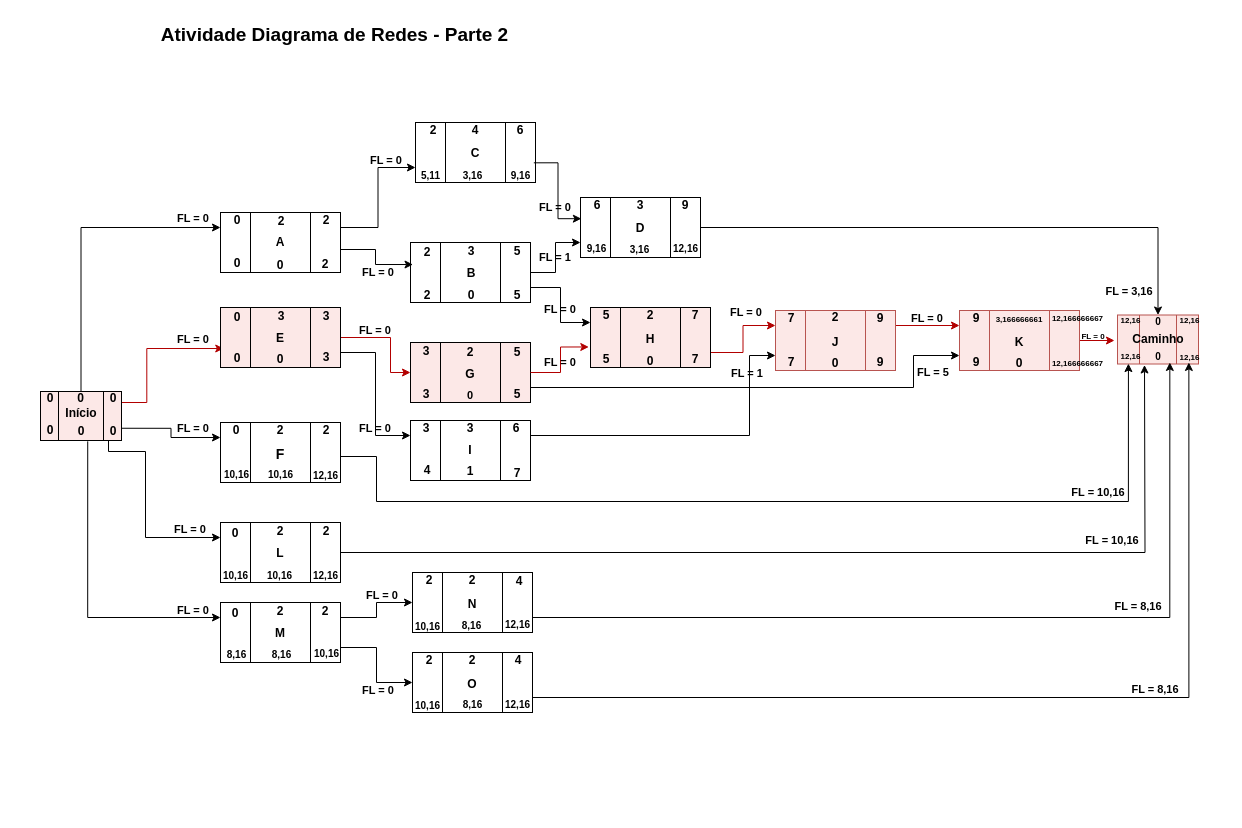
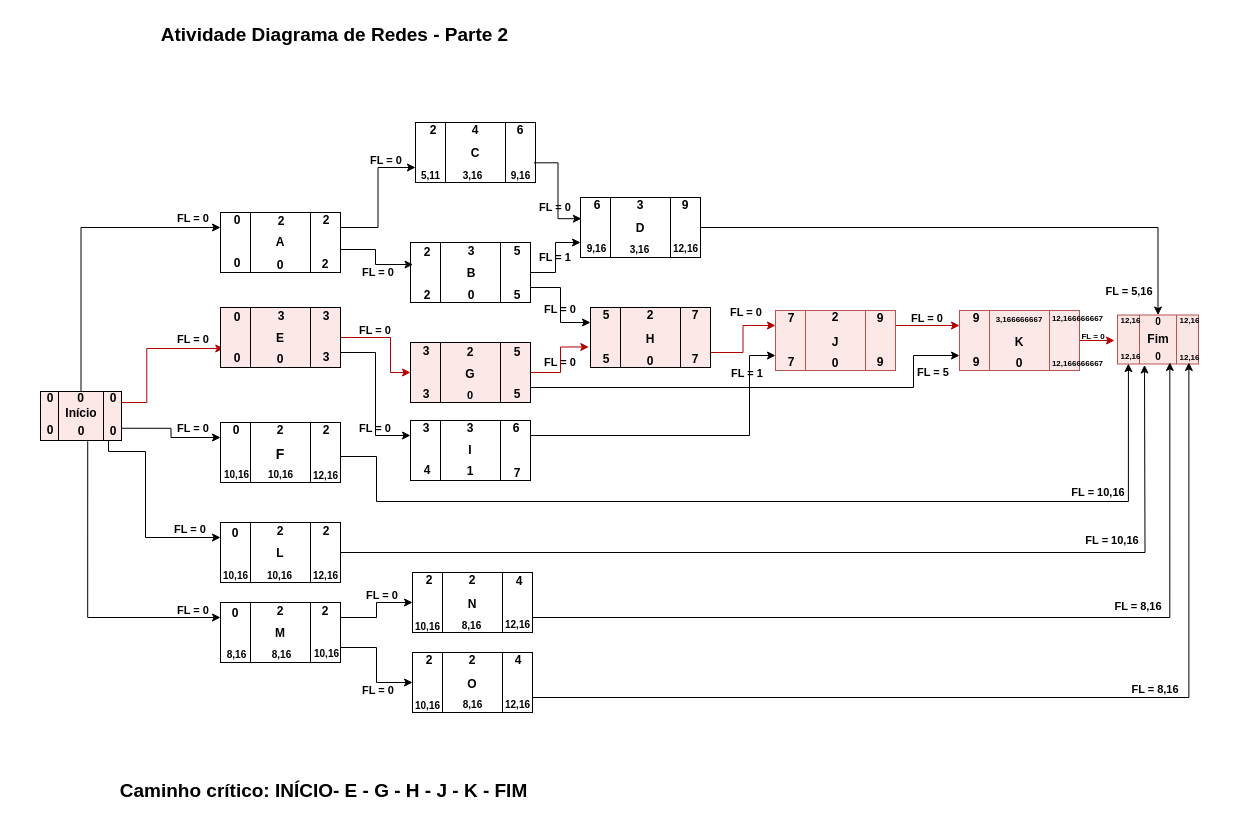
- <mxCell id="184" value="&lt;b style=&quot;font-size: 11px;&quot;&gt;FL = 3,16&lt;br&gt;&lt;/b&gt;" style="text;html=1;align=center;verticalAlign=middle;whiteSpace=wrap;rounded=0;fontSize=11;" vertex="1" parent="1"><mxGeometry x="1099" y="276" width="60" height="30" as="geometry" /></mxCell>
+ <mxCell id="184" value="&lt;b style=&quot;font-size: 11px;&quot;&gt;FL = 5,16&lt;br&gt;&lt;/b&gt;" style="text;html=1;align=center;verticalAlign=middle;whiteSpace=wrap;rounded=0;fontSize=11;" vertex="1" parent="1"><mxGeometry x="1099" y="276" width="60" height="30" as="geometry" /></mxCell>
- <mxCell id="79" value="&lt;b style=&quot;font-size: 8px;&quot;&gt;3,166666661&lt;/b&gt;" style="text;html=1;align=center;verticalAlign=middle;whiteSpace=wrap;rounded=0;fontSize=8;" vertex="1" parent="1"><mxGeometry x="989" y="304" width="60" height="30" as="geometry" /></mxCell>
+ <mxCell id="79" value="&lt;b style=&quot;font-size: 8px;&quot;&gt;3,166666667&lt;/b&gt;" style="text;html=1;align=center;verticalAlign=middle;whiteSpace=wrap;rounded=0;fontSize=8;" vertex="1" parent="1"><mxGeometry x="989" y="304" width="60" height="30" as="geometry" /></mxCell>
- <mxCell id="57" value="Caminho" style="text;html=1;align=center;verticalAlign=middle;whiteSpace=wrap;rounded=0;fontStyle=1" vertex="1" parent="1"><mxGeometry x="1127.5" y="324" width="60" height="30" as="geometry" /></mxCell>
+ <mxCell id="57" value="Fim" style="text;html=1;align=center;verticalAlign=middle;whiteSpace=wrap;rounded=0;fontStyle=1" vertex="1" parent="1"><mxGeometry x="1127.5" y="324" width="60" height="30" as="geometry" /></mxCell>
+ <mxCell id="161" value="&lt;b&gt;&lt;font style=&quot;font-size: 19px;&quot;&gt;Caminho crítico: INÍCIO- E - G - H - J - K - FIM&lt;/font&gt;&lt;/b&gt;" style="text;html=1;align=center;verticalAlign=middle;whiteSpace=wrap;rounded=0;" vertex="1" parent="1"><mxGeometry x="83" y="776" width="481" height="30" as="geometry" /></mxCell>
